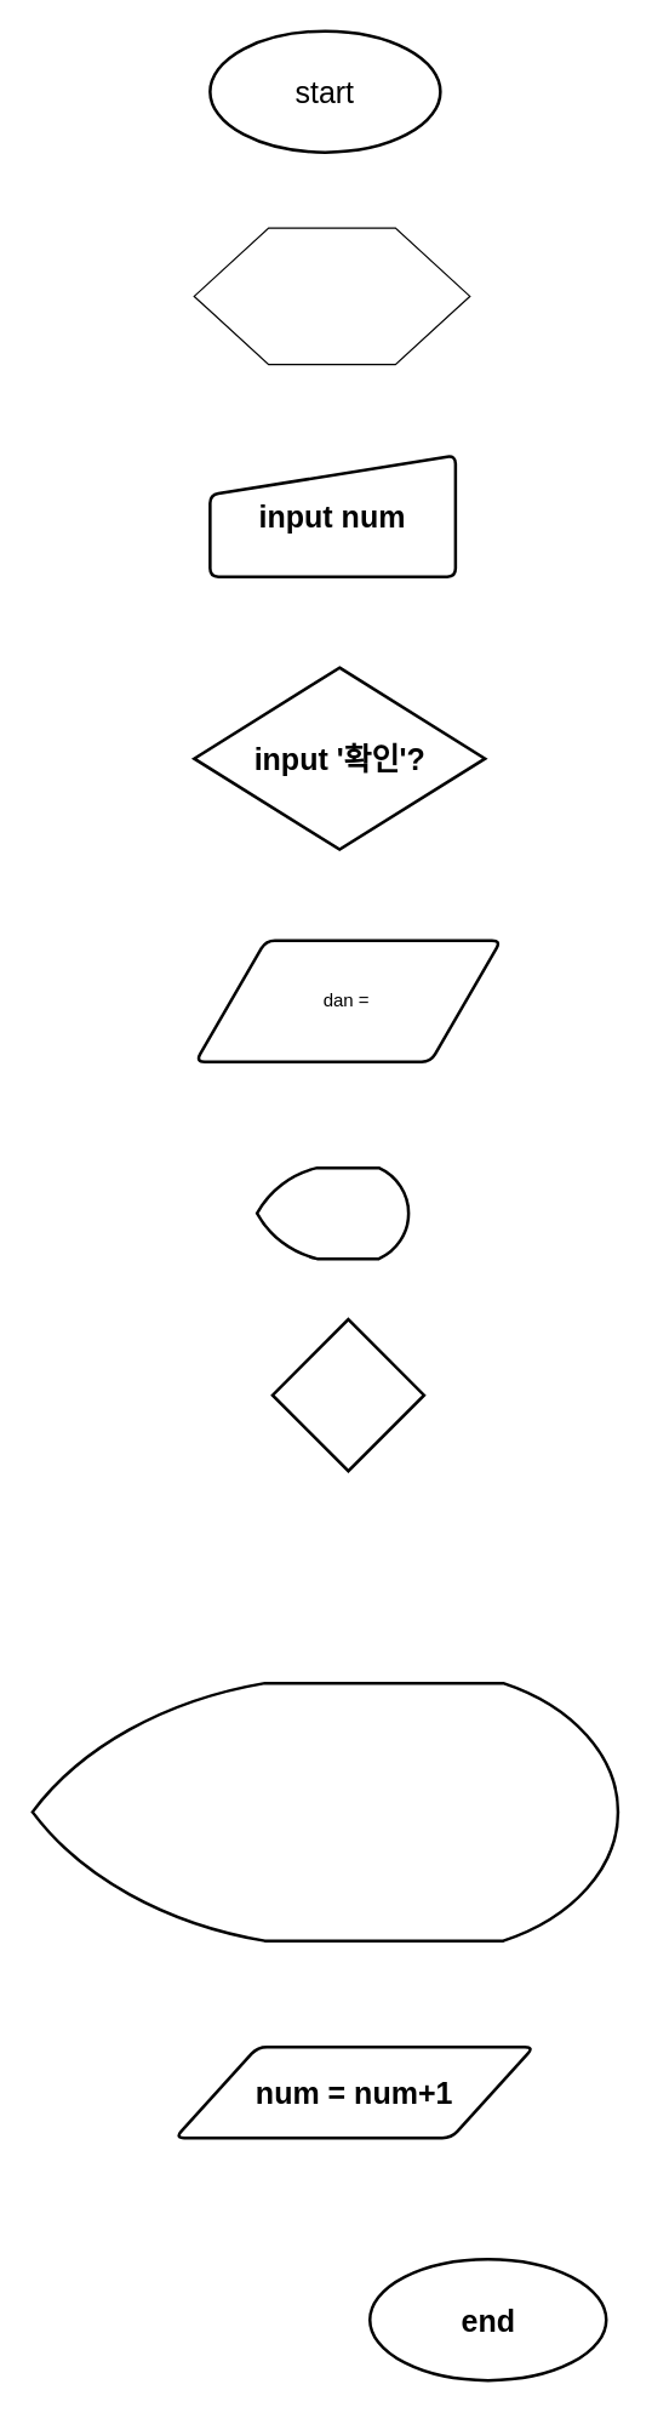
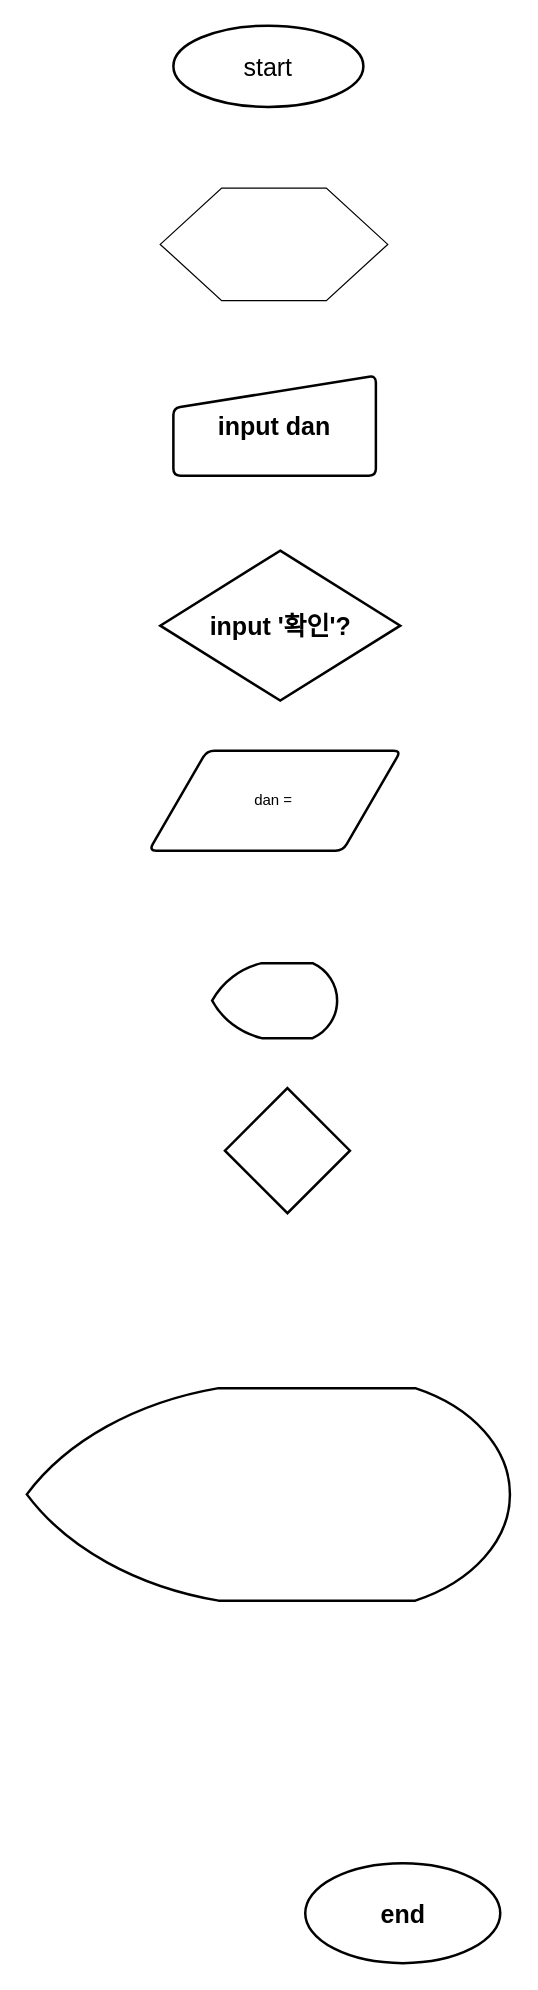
- <mxCell id="4" value="&lt;font style=&quot;font-size: 20px&quot;&gt;start&lt;/font&gt;" style="strokeWidth=2;html=1;shape=mxgraph.flowchart.start_1;whiteSpace=wrap;" vertex="1" parent="1"><mxGeometry x="138" y="20" width="152" height="80" as="geometry" /></mxCell>
+ <mxCell id="4" value="&lt;font style=&quot;font-size: 20px&quot;&gt;start&lt;/font&gt;" style="strokeWidth=2;html=1;shape=mxgraph.flowchart.start_1;whiteSpace=wrap;" vertex="1" parent="1"><mxGeometry x="138" y="20" width="152" height="65" as="geometry" /></mxCell>
- <mxCell id="2" value="&lt;b&gt;&lt;font style=&quot;font-size: 20px&quot;&gt;input num&lt;/font&gt;&lt;/b&gt;" style="html=1;strokeWidth=2;shape=manualInput;whiteSpace=wrap;rounded=1;size=26;arcSize=11;" vertex="1" parent="1"><mxGeometry x="138" y="300" width="162" height="80" as="geometry" /></mxCell>
+ <mxCell id="2" value="&lt;b&gt;&lt;font style=&quot;font-size: 20px&quot;&gt;input dan&lt;/font&gt;&lt;/b&gt;" style="html=1;strokeWidth=2;shape=manualInput;whiteSpace=wrap;rounded=1;size=26;arcSize=11;" vertex="1" parent="1"><mxGeometry x="138" y="300" width="162" height="80" as="geometry" /></mxCell>
- <mxCell id="3" value="dan =&amp;nbsp;" style="shape=parallelogram;html=1;strokeWidth=2;perimeter=parallelogramPerimeter;whiteSpace=wrap;rounded=1;arcSize=12;size=0.23;" vertex="1" parent="1"><mxGeometry x="128.5" y="620" width="201.5" height="80" as="geometry" /></mxCell>
+ <mxCell id="3" value="dan =&amp;nbsp;" style="shape=parallelogram;html=1;strokeWidth=2;perimeter=parallelogramPerimeter;whiteSpace=wrap;rounded=1;arcSize=12;size=0.23;" vertex="1" parent="1"><mxGeometry x="118.5" y="600" width="201.5" height="80" as="geometry" /></mxCell>
- <mxCell id="10" value="&lt;b&gt;&lt;font style=&quot;font-size: 20px&quot;&gt;num = num+1&lt;/font&gt;&lt;/b&gt;" style="shape=parallelogram;html=1;strokeWidth=2;perimeter=parallelogramPerimeter;whiteSpace=wrap;rounded=1;arcSize=12;size=0.23;" vertex="1" parent="1"><mxGeometry x="115" y="1350" width="236.75" height="60" as="geometry" /></mxCell>
